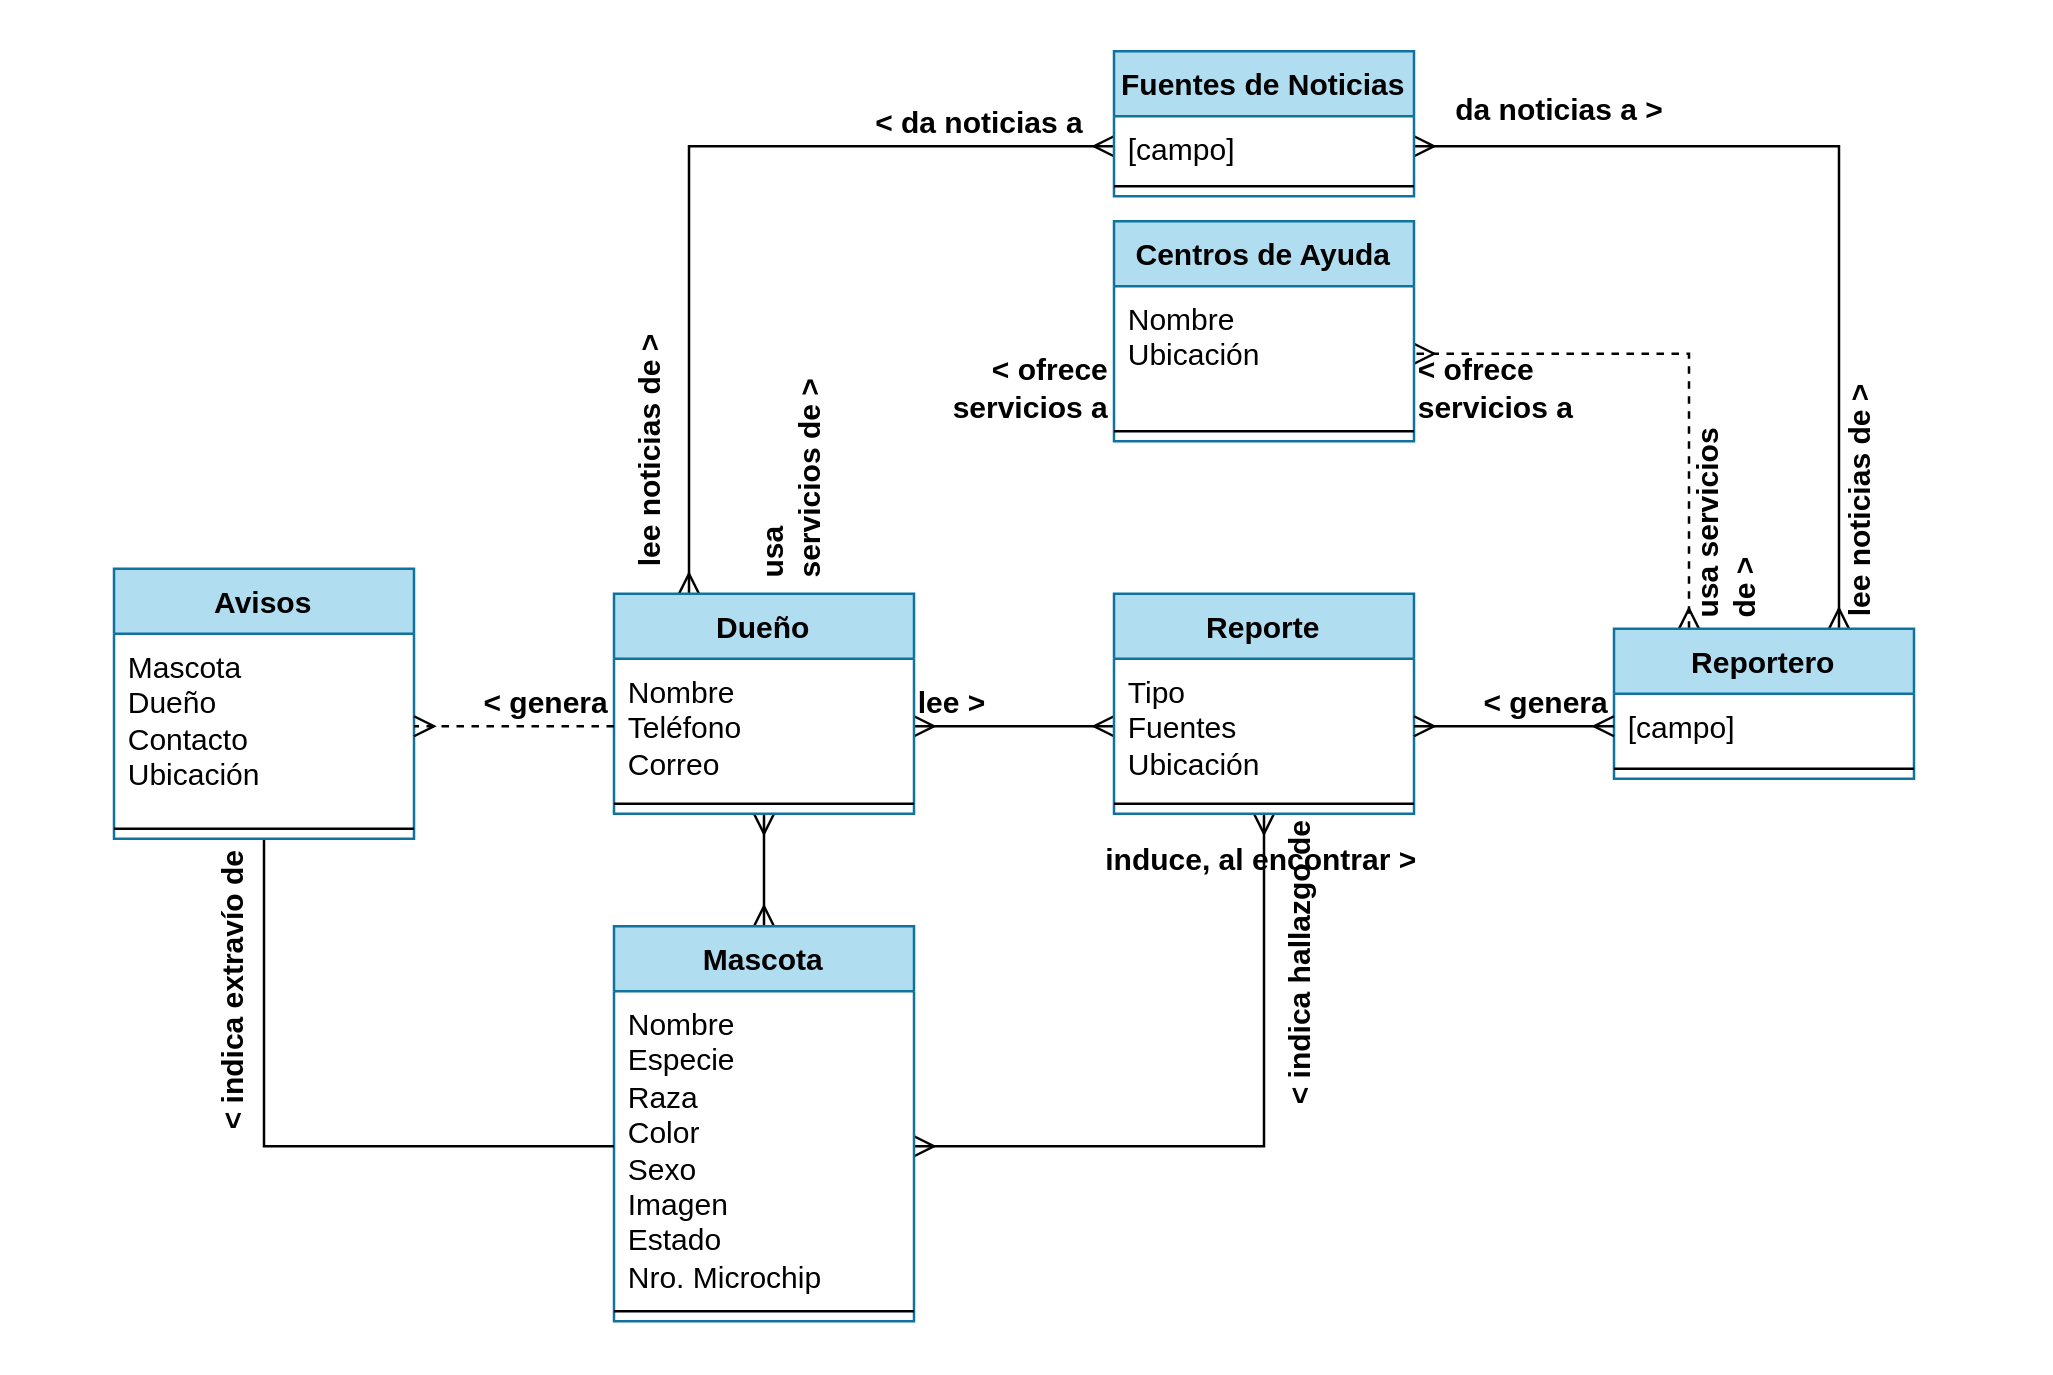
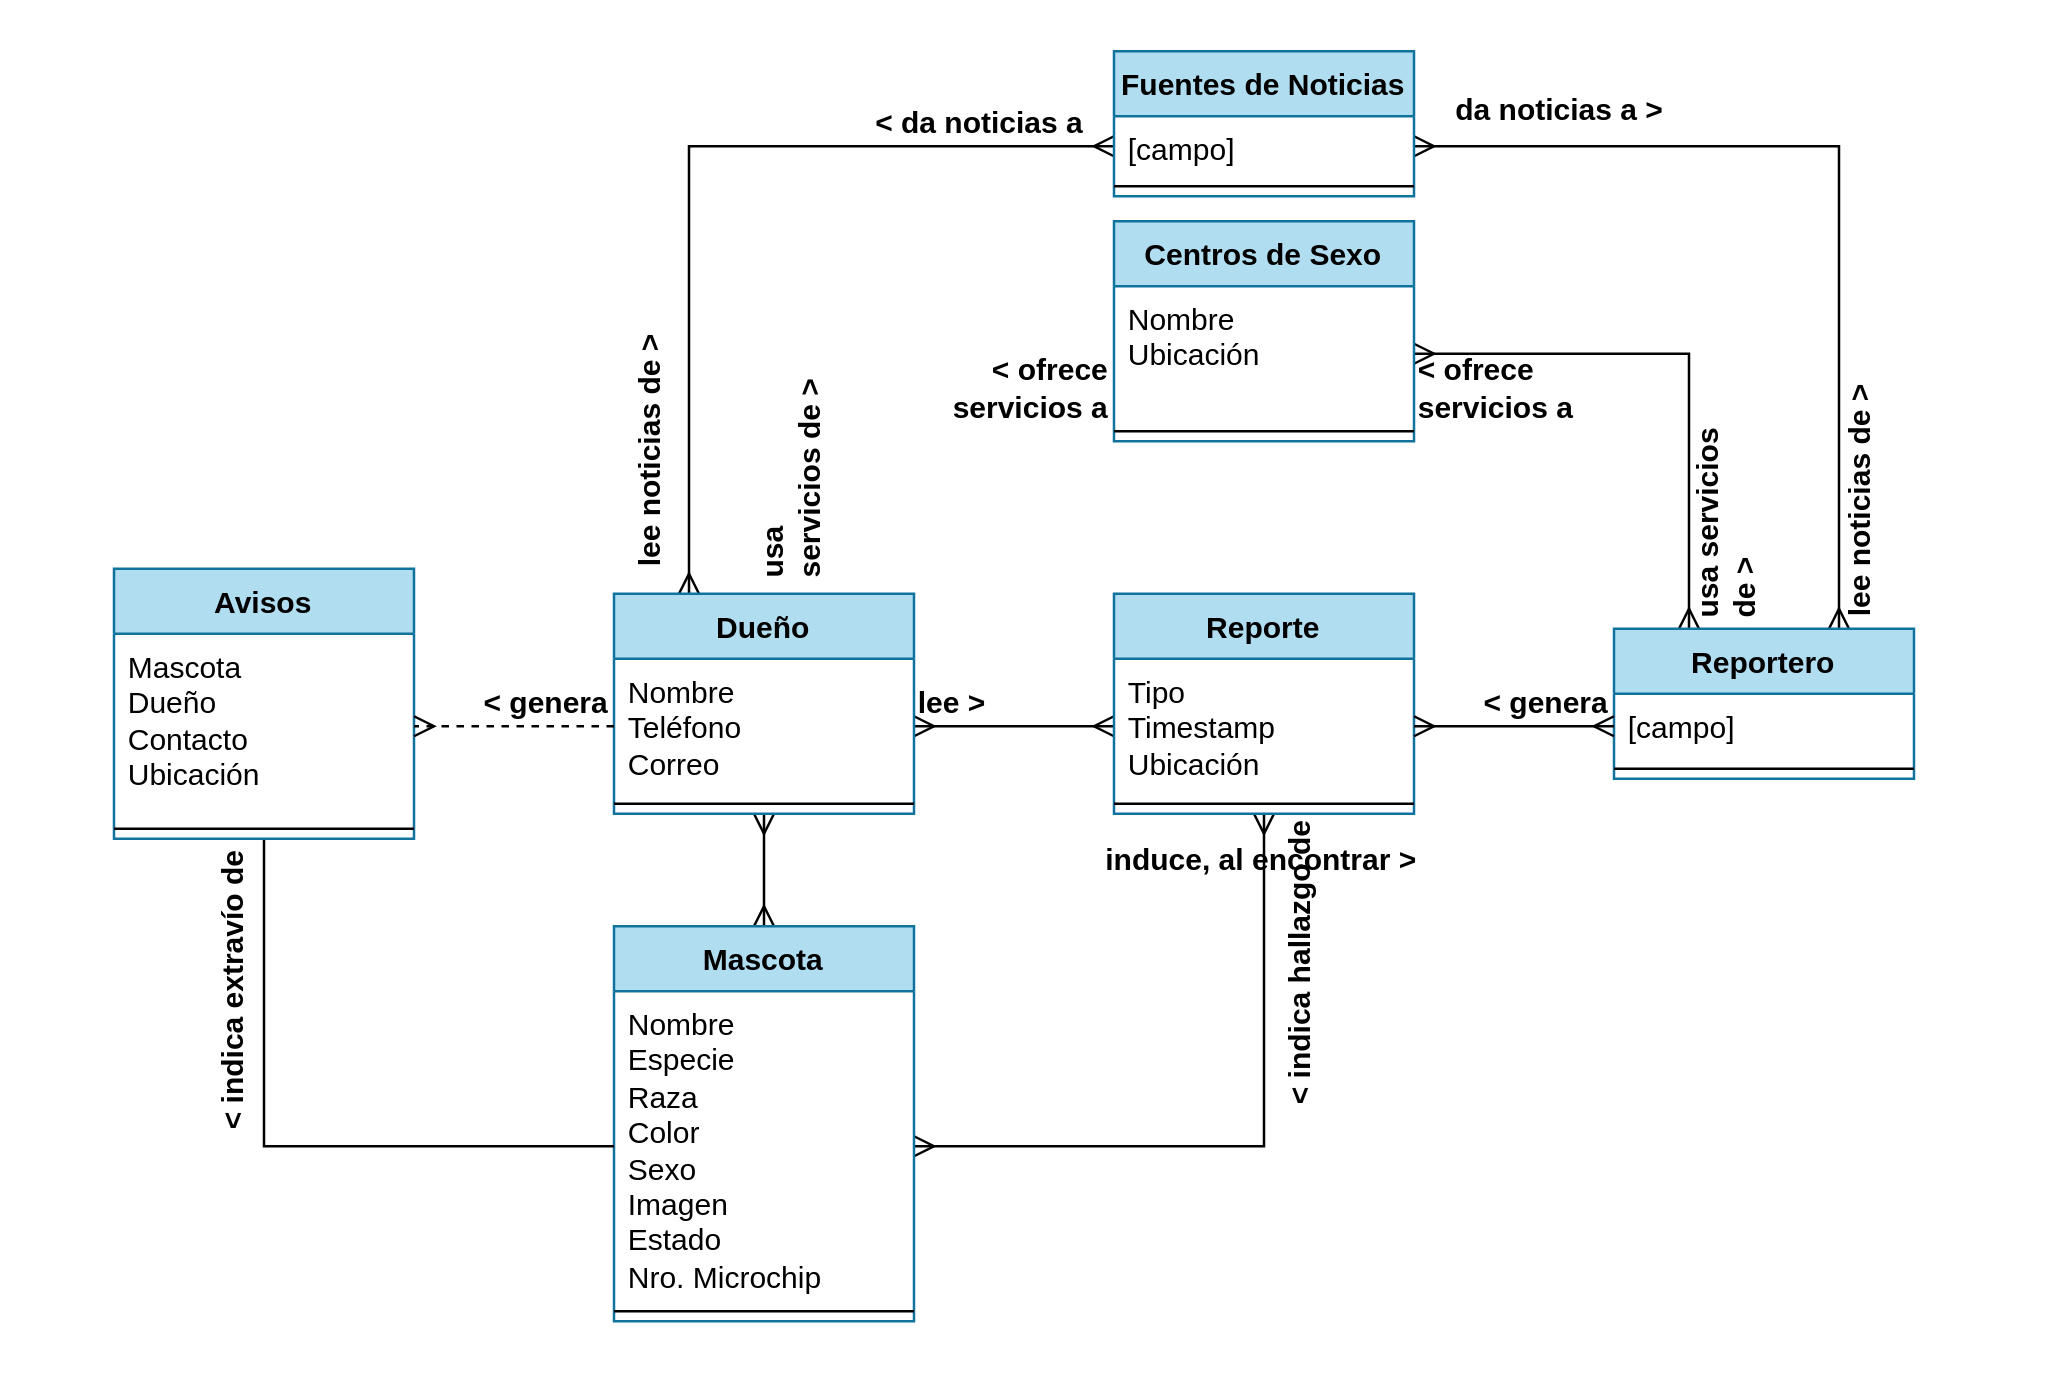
- <mxCell id="21" value="Centros de Ayuda" style="swimlane;fontStyle=1;align=center;verticalAlign=top;childLayout=stackLayout;horizontal=1;startSize=26;horizontalStack=0;resizeParent=1;resizeParentMax=0;resizeLast=0;collapsible=1;marginBottom=0;whiteSpace=wrap;html=1;fillColor=#b1ddf0;strokeColor=#10739e;" parent="1" vertex="1"><mxGeometry x="445" y="88" width="120" height="88" as="geometry"><mxRectangle x="560" y="200" width="140" height="30" as="alternateBounds" /></mxGeometry></mxCell>
+ <mxCell id="21" value="Centros de Sexo" style="swimlane;fontStyle=1;align=center;verticalAlign=top;childLayout=stackLayout;horizontal=1;startSize=26;horizontalStack=0;resizeParent=1;resizeParentMax=0;resizeLast=0;collapsible=1;marginBottom=0;whiteSpace=wrap;html=1;fillColor=#b1ddf0;strokeColor=#10739e;" parent="1" vertex="1"><mxGeometry x="445" y="88" width="120" height="88" as="geometry"><mxRectangle x="560" y="200" width="140" height="30" as="alternateBounds" /></mxGeometry></mxCell>
- <mxCell id="16" style="edgeStyle=orthogonalEdgeStyle;rounded=0;orthogonalLoop=1;jettySize=auto;html=1;exitX=0.25;exitY=0;exitDx=0;exitDy=0;entryX=1;entryY=0.5;entryDx=0;entryDy=0;fontFamily=Helvetica;fontSize=12;fontColor=default;fontStyle=1;horizontal=1;endArrow=ERmany;endFill=0;startArrow=ERmany;startFill=0;dashed=1;" parent="1" source="17" target="22" edge="1"><mxGeometry relative="1" as="geometry" /></mxCell>
+ <mxCell id="16" style="edgeStyle=orthogonalEdgeStyle;rounded=0;orthogonalLoop=1;jettySize=auto;html=1;exitX=0.25;exitY=0;exitDx=0;exitDy=0;entryX=1;entryY=0.5;entryDx=0;entryDy=0;fontFamily=Helvetica;fontSize=12;fontColor=default;fontStyle=1;horizontal=1;endArrow=ERmany;endFill=0;startArrow=ERmany;startFill=0;" parent="1" source="17" target="22" edge="1"><mxGeometry relative="1" as="geometry" /></mxCell>
- <mxCell id="13" value="&lt;div&gt;Tipo&lt;/div&gt;&lt;div&gt;Fuentes&lt;/div&gt;&lt;div&gt;Ubicación&lt;/div&gt;" style="text;align=left;verticalAlign=top;spacingLeft=4;spacingRight=4;overflow=hidden;rotatable=0;points=[[0,0.5],[1,0.5]];portConstraint=eastwest;whiteSpace=wrap;html=1;" parent="12" vertex="1"><mxGeometry y="26" width="120" height="54" as="geometry" /></mxCell>
+ <mxCell id="13" value="&lt;div&gt;Tipo&lt;/div&gt;&lt;div&gt;Timestamp&lt;/div&gt;&lt;div&gt;Ubicación&lt;/div&gt;" style="text;align=left;verticalAlign=top;spacingLeft=4;spacingRight=4;overflow=hidden;rotatable=0;points=[[0,0.5],[1,0.5]];portConstraint=eastwest;whiteSpace=wrap;html=1;" parent="12" vertex="1"><mxGeometry y="26" width="120" height="54" as="geometry" /></mxCell>
